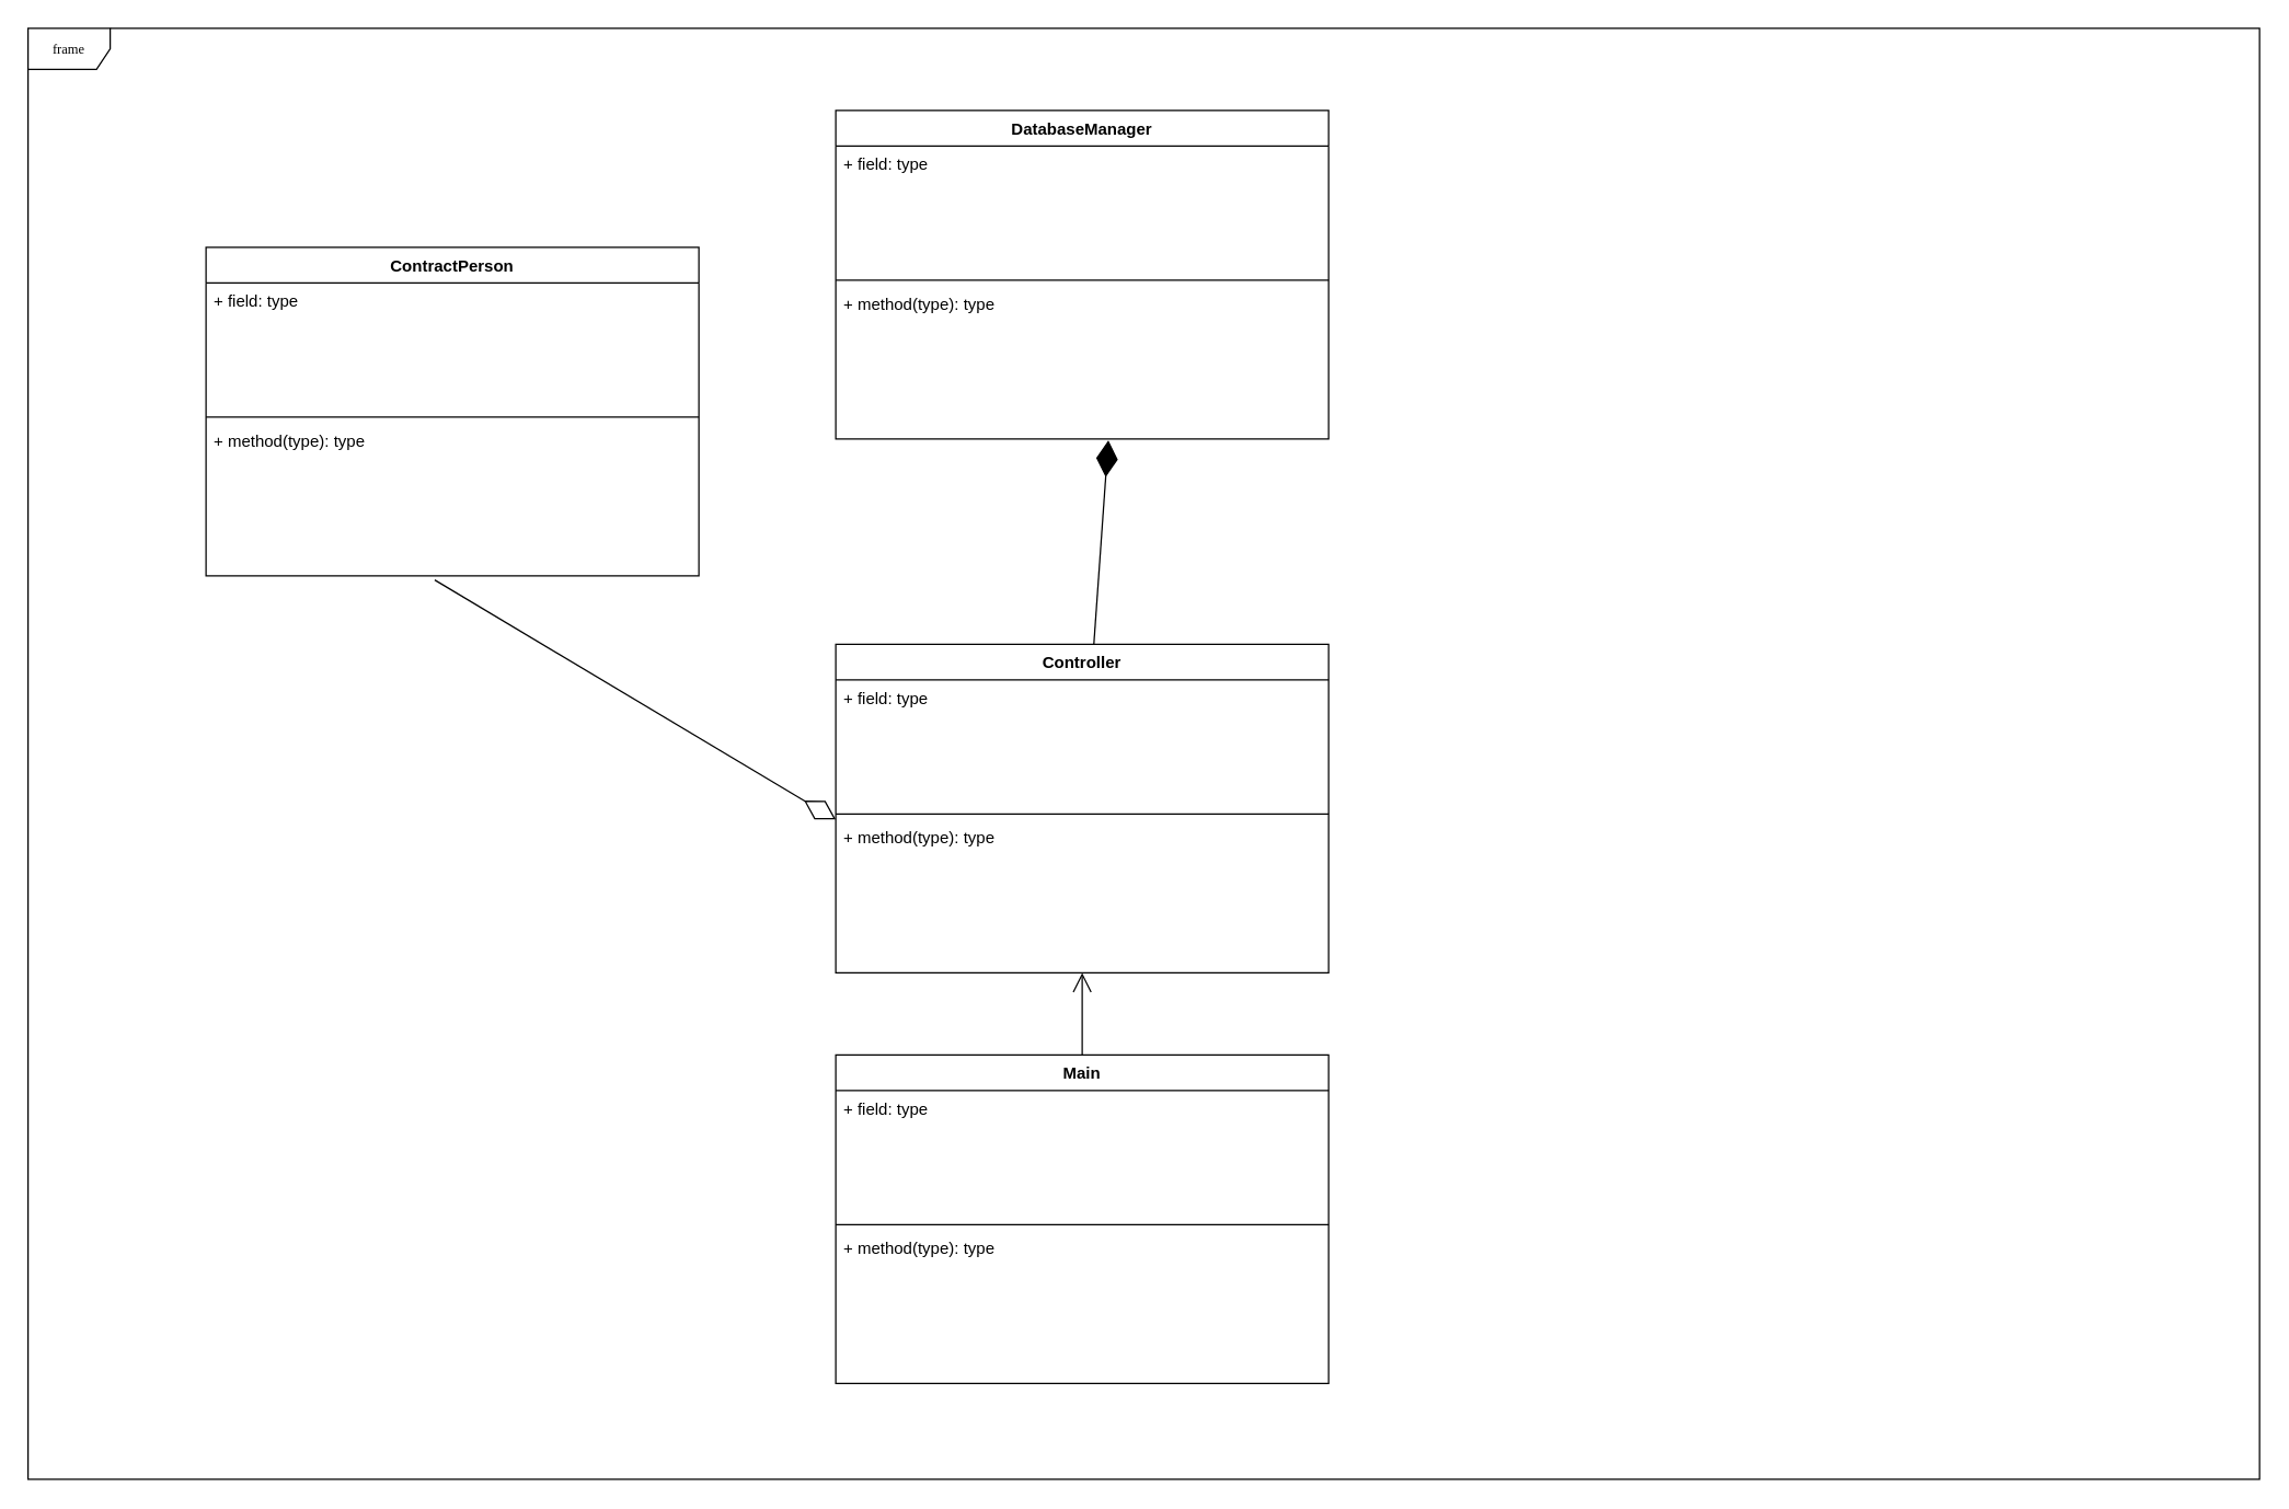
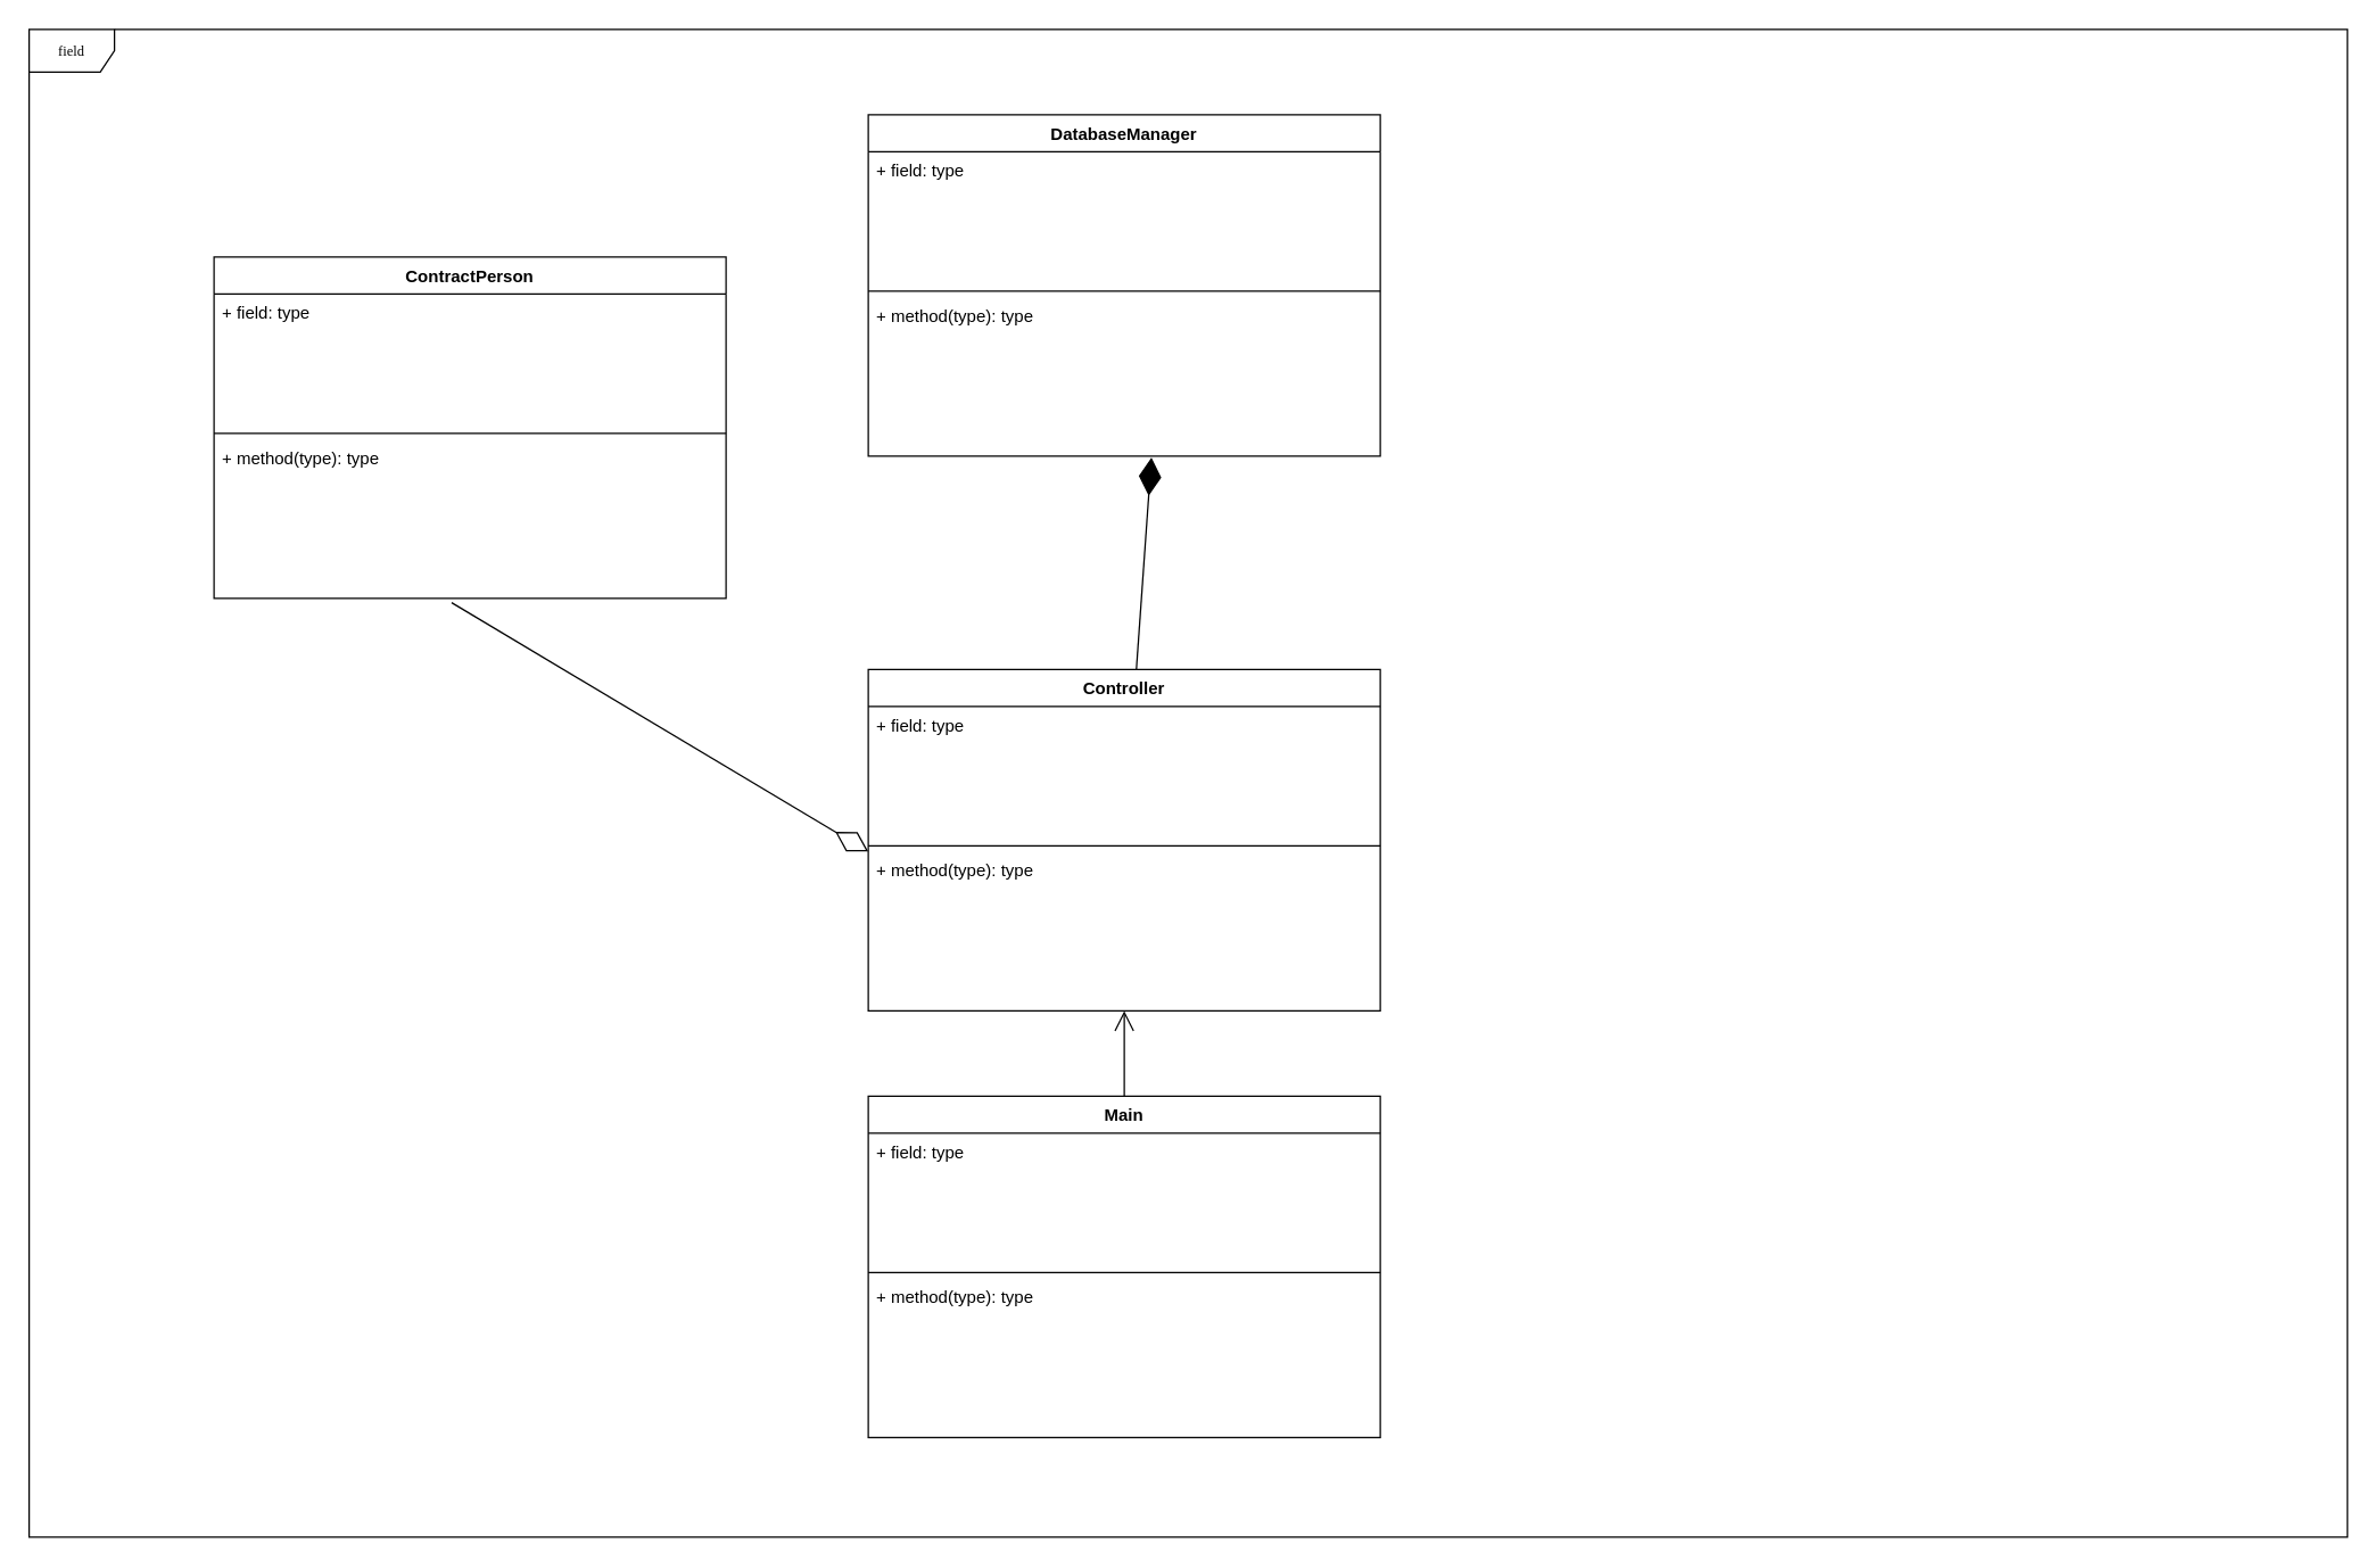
- <mxCell id="2" value="frame" style="shape=umlFrame;whiteSpace=wrap;html=1;rounded=0;shadow=0;comic=0;labelBackgroundColor=none;strokeColor=#000000;strokeWidth=1;fillColor=#ffffff;fontFamily=Verdana;fontSize=10;fontColor=#000000;align=center;" parent="1" vertex="1"><mxGeometry x="20" y="20" width="1630" height="1060" as="geometry" /></mxCell>
+ <mxCell id="2" value="field" style="shape=umlFrame;whiteSpace=wrap;html=1;rounded=0;shadow=0;comic=0;labelBackgroundColor=none;strokeColor=#000000;strokeWidth=1;fillColor=#ffffff;fontFamily=Verdana;fontSize=10;fontColor=#000000;align=center;" parent="1" vertex="1"><mxGeometry x="20" y="20" width="1630" height="1060" as="geometry" /></mxCell>
